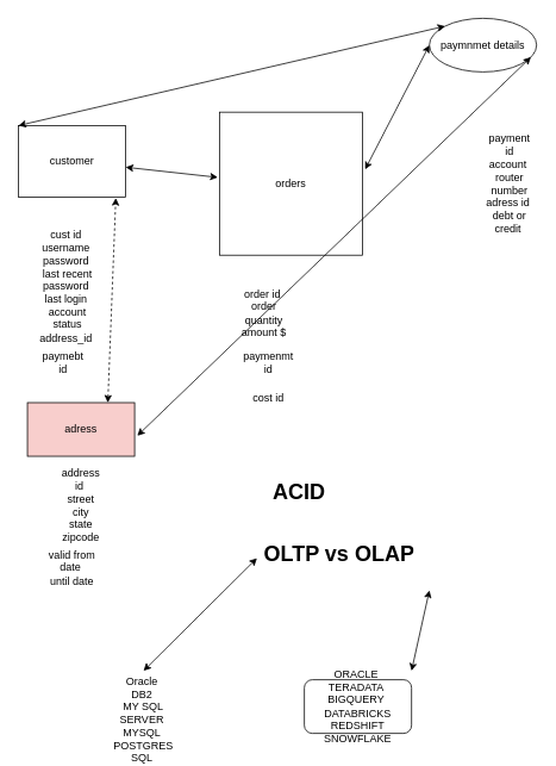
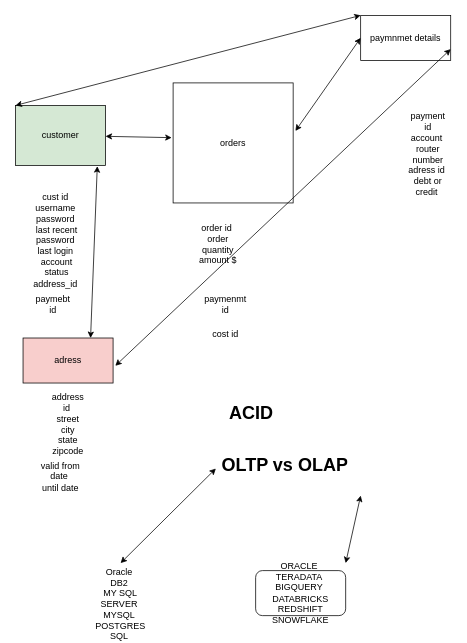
- <mxCell id="13" value="paymnmet details" style="ellipse;whiteSpace=wrap;html=1;" vertex="1" parent="1"><mxGeometry x="480" y="20" width="120" height="60" as="geometry" /></mxCell>
+ <mxCell id="13" value="paymnmet details" style="rounded=0;whiteSpace=wrap;html=1;" vertex="1" parent="1"><mxGeometry x="480" y="20" width="120" height="60" as="geometry" /></mxCell>
- <mxCell id="2" value="customer" style="rounded=0;whiteSpace=wrap;html=1;" vertex="1" parent="1"><mxGeometry x="20" y="140" width="120" height="80" as="geometry" /></mxCell>
+ <mxCell id="2" value="customer" style="rounded=0;whiteSpace=wrap;html=1;fillColor=#d5e8d4;" vertex="1" parent="1"><mxGeometry x="20" y="140" width="120" height="80" as="geometry" /></mxCell>
- <mxCell id="4" value="orders" style="whiteSpace=wrap;html=1;aspect=fixed;" vertex="1" parent="1"><mxGeometry x="245" y="125" width="160" height="160" as="geometry" /></mxCell>
+ <mxCell id="4" value="orders" style="whiteSpace=wrap;html=1;aspect=fixed;" vertex="1" parent="1"><mxGeometry x="230" y="110" width="160" height="160" as="geometry" /></mxCell>
- <mxCell id="9" value="" style="endArrow=classic;startArrow=classic;html=1;rounded=0;entryX=0.908;entryY=1.013;entryDx=0;entryDy=0;entryPerimeter=0;exitX=0.75;exitY=0;exitDx=0;exitDy=0;dashed=1;" edge="1" parent="1" source="7" target="2"><mxGeometry width="50" height="50" relative="1" as="geometry"><mxPoint x="370" y="450" as="sourcePoint" /><mxPoint x="420" y="400" as="targetPoint" /></mxGeometry></mxCell>
+ <mxCell id="9" value="" style="endArrow=classic;startArrow=classic;html=1;rounded=0;entryX=0.908;entryY=1.013;entryDx=0;entryDy=0;entryPerimeter=0;exitX=0.75;exitY=0;exitDx=0;exitDy=0;" edge="1" parent="1" source="7" target="2"><mxGeometry width="50" height="50" relative="1" as="geometry"><mxPoint x="370" y="450" as="sourcePoint" /><mxPoint x="420" y="400" as="targetPoint" /></mxGeometry></mxCell>
- <mxCell id="6" value="order id&amp;nbsp;&lt;br&gt;order quantity&lt;br&gt;amount $" style="text;html=1;strokeColor=none;fillColor=none;align=center;verticalAlign=middle;whiteSpace=wrap;rounded=0;" vertex="1" parent="1"><mxGeometry x="265" y="335" width="60" height="30" as="geometry" /></mxCell>
+ <mxCell id="6" value="order id&amp;nbsp;&lt;br&gt;order quantity&lt;br&gt;amount $" style="text;html=1;strokeColor=none;fillColor=none;align=center;verticalAlign=middle;whiteSpace=wrap;rounded=0;" vertex="1" parent="1"><mxGeometry x="260" y="310" width="60" height="30" as="geometry" /></mxCell>
